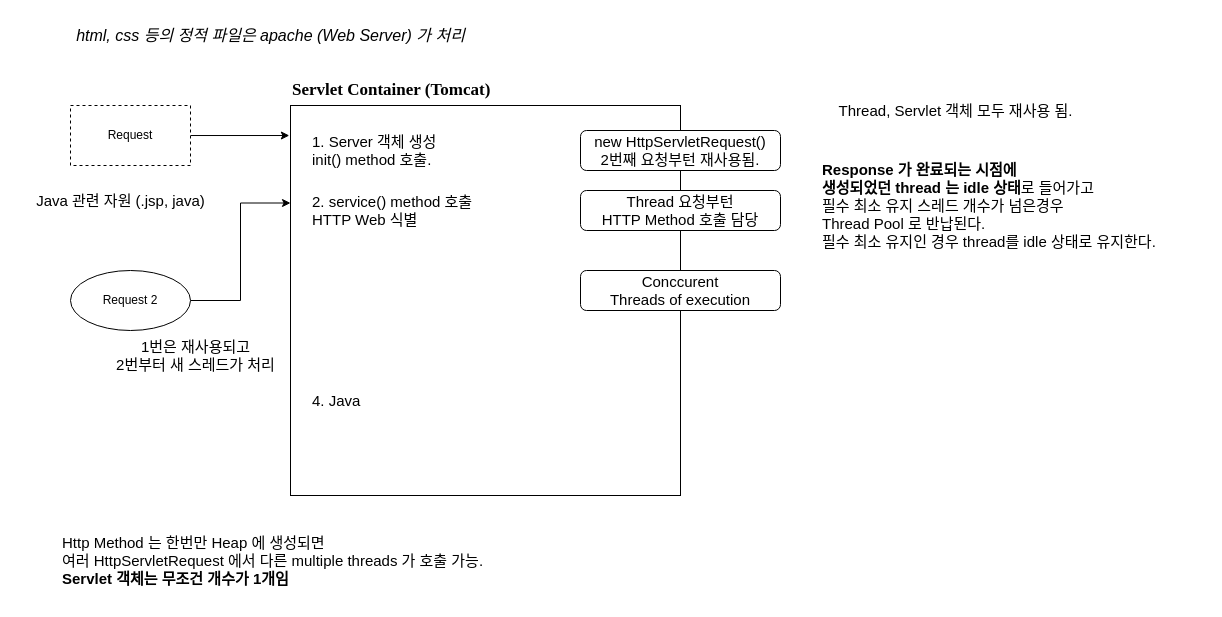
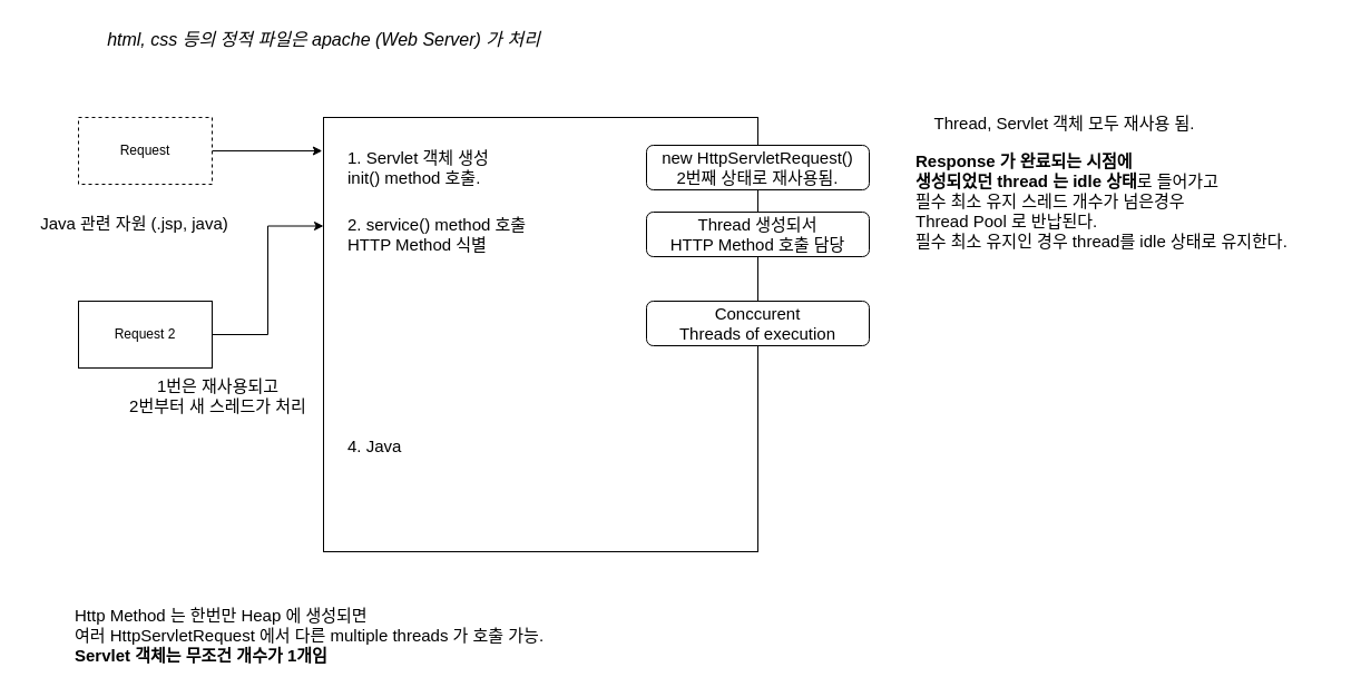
- <mxCell id="7" value="&lt;i style=&quot;font-size: 16px;&quot;&gt;html, css 등의 정적 파일은 apache (Web Server) 가 처리&lt;/i&gt;" style="text;html=1;align=center;verticalAlign=middle;resizable=0;points=[];autosize=1;strokeColor=none;fillColor=none;fontSize=16;" parent="1" vertex="1"><mxGeometry x="55" y="20" width="430" height="30" as="geometry" /></mxCell>
+ <mxCell id="7" value="&lt;i style=&quot;font-size: 16px;&quot;&gt;html, css 등의 정적 파일은 apache (Web Server) 가 처리&lt;/i&gt;" style="text;html=1;align=center;verticalAlign=middle;resizable=0;points=[];autosize=1;strokeColor=none;fillColor=none;fontSize=16;" parent="1" vertex="1"><mxGeometry x="75" y="20" width="430" height="30" as="geometry" /></mxCell>
- <mxCell id="5" value="&lt;font style=&quot;font-size: 17px;&quot;&gt;Servlet Container (Tomcat)&lt;/font&gt;" style="text;html=1;strokeColor=none;fillColor=none;align=left;verticalAlign=middle;whiteSpace=wrap;rounded=0;fontStyle=1;fontSize=17;fontFamily=Verdana;" parent="1" vertex="1"><mxGeometry x="290" y="75" width="340" height="30" as="geometry" /></mxCell>
- <mxCell id="8" value="1. Server 객체 생성&lt;br&gt;init() method 호출." style="text;html=1;strokeColor=none;fillColor=none;align=left;verticalAlign=middle;whiteSpace=wrap;rounded=0;fontSize=15;" parent="1" vertex="1"><mxGeometry x="310" y="135" width="180" height="30" as="geometry" /></mxCell>
+ <mxCell id="8" value="1. Servlet 객체 생성&lt;br&gt;init() method 호출." style="text;html=1;strokeColor=none;fillColor=none;align=left;verticalAlign=middle;whiteSpace=wrap;rounded=0;fontSize=15;" parent="1" vertex="1"><mxGeometry x="310" y="135" width="180" height="30" as="geometry" /></mxCell>
- <mxCell id="13" value="new HttpServletRequest()&lt;br&gt;2번째 요청부턴 재사용됨." style="rounded=1;whiteSpace=wrap;html=1;fontSize=15;" parent="1" vertex="1"><mxGeometry x="580" y="130" width="200" height="40" as="geometry" /></mxCell>
+ <mxCell id="13" value="new HttpServletRequest()&lt;br&gt;2번째 상태로 재사용됨." style="rounded=1;whiteSpace=wrap;html=1;fontSize=15;" parent="1" vertex="1"><mxGeometry x="580" y="130" width="200" height="40" as="geometry" /></mxCell>
- <mxCell id="16" value="&lt;b&gt;Response 가 완료되는 시점에&lt;br&gt;생성되었던 thread 는 idle 상태&lt;/b&gt;로 들어가고&lt;br&gt;필수 최소 유지 스레드 개수가 넘은경우&lt;br&gt;Thread Pool 로 반납된다.&lt;br&gt;필수 최소 유지인 경우 thread를 idle 상태로 유지한다." style="text;html=1;align=left;verticalAlign=middle;resizable=0;points=[];autosize=1;strokeColor=none;fillColor=none;fontSize=15;" parent="1" vertex="1"><mxGeometry x="820" y="155" width="380" height="100" as="geometry" /></mxCell>
+ <mxCell id="16" value="&lt;b&gt;Response 가 완료되는 시점에&lt;br&gt;생성되었던 thread 는 idle 상태&lt;/b&gt;로 들어가고&lt;br&gt;필수 최소 유지 스레드 개수가 넘은경우&lt;br&gt;Thread Pool 로 반납된다.&lt;br&gt;필수 최소 유지인 경우 thread를 idle 상태로 유지한다." style="text;html=1;align=left;verticalAlign=middle;resizable=0;points=[];autosize=1;strokeColor=none;fillColor=none;fontSize=15;" parent="1" vertex="1"><mxGeometry x="820" y="130" width="380" height="100" as="geometry" /></mxCell>
- <mxCell id="9" value="2. service() method 호출&lt;br&gt;HTTP Web 식별" style="text;html=1;strokeColor=none;fillColor=none;align=left;verticalAlign=middle;whiteSpace=wrap;rounded=0;fontSize=15;" parent="1" vertex="1"><mxGeometry x="310" y="195" width="230" height="30" as="geometry" /></mxCell>
+ <mxCell id="9" value="2. service() method 호출&lt;br&gt;HTTP Method 식별" style="text;html=1;strokeColor=none;fillColor=none;align=left;verticalAlign=middle;whiteSpace=wrap;rounded=0;fontSize=15;" parent="1" vertex="1"><mxGeometry x="310" y="195" width="230" height="30" as="geometry" /></mxCell>
- <mxCell id="10" value="Thread 요청부턴&lt;br&gt;HTTP Method 호출 담당" style="rounded=1;whiteSpace=wrap;html=1;fontSize=15;" parent="1" vertex="1"><mxGeometry x="580" y="190" width="200" height="40" as="geometry" /></mxCell>
+ <mxCell id="10" value="Thread 생성되서&lt;br&gt;HTTP Method 호출 담당" style="rounded=1;whiteSpace=wrap;html=1;fontSize=15;" parent="1" vertex="1"><mxGeometry x="580" y="190" width="200" height="40" as="geometry" /></mxCell>
- <mxCell id="12" value="Request 2" style="ellipse;whiteSpace=wrap;html=1;" parent="1" vertex="1"><mxGeometry x="70" y="270" width="120" height="60" as="geometry" /></mxCell>
+ <mxCell id="12" value="Request 2" style="rounded=0;whiteSpace=wrap;html=1;" parent="1" vertex="1"><mxGeometry x="70" y="270" width="120" height="60" as="geometry" /></mxCell>
- <mxCell id="15" value="Http Method 는 한번만 Heap 에 생성되면&lt;br&gt;여러 HttpServletRequest 에서 다른 multiple threads 가 호출 가능.&lt;br&gt;&lt;b&gt;Servlet 객체는 무조건 개수가 1개임&lt;/b&gt;" style="text;html=1;align=left;verticalAlign=middle;resizable=0;points=[];autosize=1;strokeColor=none;fillColor=none;fontSize=15;" parent="1" vertex="1"><mxGeometry x="60" y="525" width="460" height="70" as="geometry" /></mxCell>
+ <mxCell id="15" value="Http Method 는 한번만 Heap 에 생성되면&lt;br&gt;여러 HttpServletRequest 에서 다른 multiple threads 가 호출 가능.&lt;br&gt;&lt;b&gt;Servlet 객체는 무조건 개수가 1개임&lt;/b&gt;" style="text;html=1;align=left;verticalAlign=middle;resizable=0;points=[];autosize=1;strokeColor=none;fillColor=none;fontSize=15;" parent="1" vertex="1"><mxGeometry x="65" y="535" width="460" height="70" as="geometry" /></mxCell>
